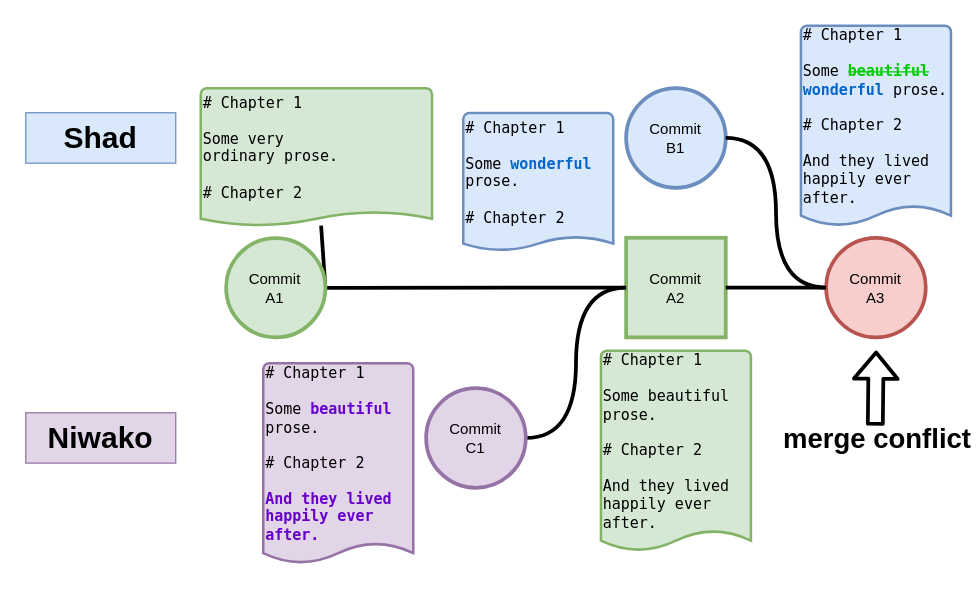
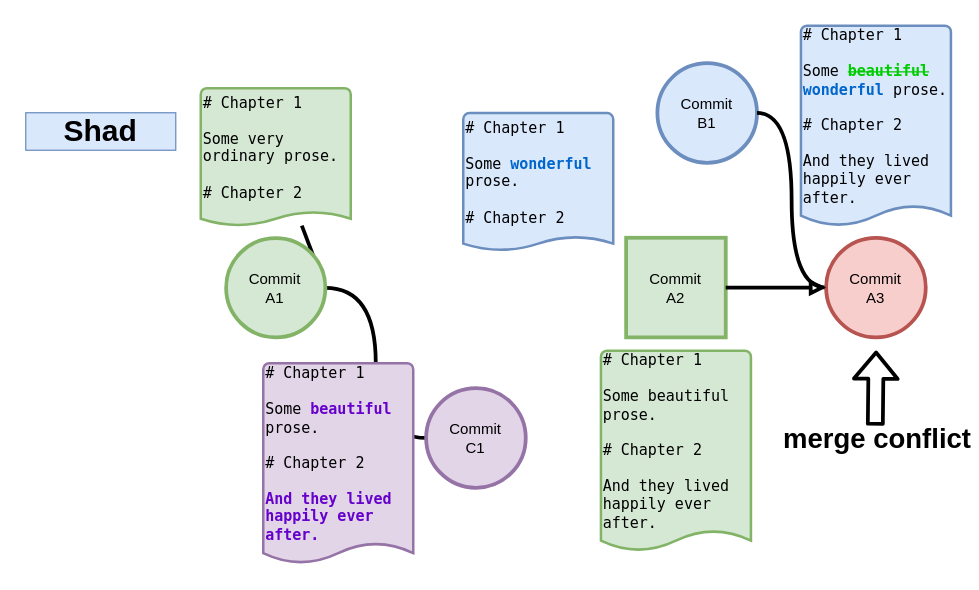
- <mxCell id="19" value="&lt;h1&gt;Shad&lt;/h1&gt;" style="text;html=1;strokeColor=#6c8ebf;fillColor=#dae8fc;align=center;verticalAlign=middle;whiteSpace=wrap;rounded=0;" parent="1" vertex="1"><mxGeometry x="20" y="89.7" width="120" height="40.3" as="geometry" /></mxCell>
+ <mxCell id="19" value="&lt;h1&gt;Shad&lt;/h1&gt;" style="text;html=1;strokeColor=#6c8ebf;fillColor=#dae8fc;align=center;verticalAlign=middle;whiteSpace=wrap;rounded=0;" parent="1" vertex="1"><mxGeometry x="20" y="89.7" width="120" height="30" as="geometry" /></mxCell>
- <mxCell id="5" value="Commit&lt;br&gt;B1" style="ellipse;whiteSpace=wrap;html=1;aspect=fixed;strokeWidth=3;fillColor=#dae8fc;strokeColor=#6c8ebf;" parent="1" vertex="1"><mxGeometry x="500.3" y="70" width="79.7" height="79.7" as="geometry" /></mxCell>
+ <mxCell id="5" value="Commit&lt;br&gt;B1" style="ellipse;whiteSpace=wrap;html=1;aspect=fixed;strokeWidth=3;fillColor=#dae8fc;strokeColor=#6c8ebf;" parent="1" vertex="1"><mxGeometry x="525.3" y="50" width="79.7" height="79.7" as="geometry" /></mxCell>
- <mxCell id="14" value="&lt;p style=&quot;line-height: 40%&quot;&gt;&lt;/p&gt;&lt;pre&gt;#&amp;nbsp;Chapter 1&lt;br&gt;&lt;br&gt;Some very&lt;br&gt;ordinary prose.&lt;br&gt;&lt;br&gt;# Chapter 2&lt;br&gt;&lt;br&gt;&lt;/pre&gt;&lt;p&gt;&lt;/p&gt;" style="strokeWidth=2;html=1;shape=mxgraph.flowchart.document2;whiteSpace=wrap;size=0.1;align=left;labelPadding=0;fillColor=#d5e8d4;strokeColor=#82b366;" parent="1" vertex="1"><mxGeometry x="160" y="70" width="185" height="110" as="geometry" /></mxCell>
+ <mxCell id="14" value="&lt;p style=&quot;line-height: 40%&quot;&gt;&lt;/p&gt;&lt;pre&gt;#&amp;nbsp;Chapter 1&lt;br&gt;&lt;br&gt;Some very&lt;br&gt;ordinary prose.&lt;br&gt;&lt;br&gt;# Chapter 2&lt;br&gt;&lt;br&gt;&lt;/pre&gt;&lt;p&gt;&lt;/p&gt;" style="strokeWidth=2;html=1;shape=mxgraph.flowchart.document2;whiteSpace=wrap;size=0.1;align=left;labelPadding=0;fillColor=#d5e8d4;strokeColor=#82b366;" parent="1" vertex="1"><mxGeometry x="160" y="70" width="120" height="110" as="geometry" /></mxCell>
- <mxCell id="3" style="edgeStyle=orthogonalEdgeStyle;rounded=0;orthogonalLoop=1;jettySize=auto;html=1;exitX=1;exitY=0.5;exitDx=0;exitDy=0;strokeWidth=3;curved=1;endArrow=none;endFill=0;" parent="1" source="4" target="7" edge="1"><mxGeometry relative="1" as="geometry" /></mxCell>
+ <mxCell id="3" style="edgeStyle=orthogonalEdgeStyle;rounded=0;orthogonalLoop=1;jettySize=auto;html=1;exitX=1;exitY=0.5;exitDx=0;exitDy=0;entryX=0;entryY=0.5;entryDx=0;entryDy=0;strokeWidth=3;curved=1;endArrow=none;endFill=0;" parent="1" source="4" target="13" edge="1"><mxGeometry relative="1" as="geometry" /></mxCell>
- <mxCell id="9" value="" style="endArrow=none;html=1;entryX=0;entryY=0.5;strokeWidth=3;endFill=0;exitX=1;exitY=0.5;exitDx=0;exitDy=0;" parent="1" source="7" target="8" edge="1"><mxGeometry width="50" height="50" relative="1" as="geometry"><mxPoint x="610.3" y="260" as="sourcePoint" /><mxPoint x="480.6" y="269.4" as="targetPoint" /></mxGeometry></mxCell>
+ <mxCell id="9" value="" style="endArrow=block;html=1;entryX=0;entryY=0.5;strokeWidth=3;endFill=0;exitX=1;exitY=0.5;exitDx=0;exitDy=0;" parent="1" source="7" target="8" edge="1"><mxGeometry width="50" height="50" relative="1" as="geometry"><mxPoint x="610.3" y="260" as="sourcePoint" /><mxPoint x="480.6" y="269.4" as="targetPoint" /></mxGeometry></mxCell>
- <mxCell id="12" style="edgeStyle=orthogonalEdgeStyle;curved=1;rounded=0;orthogonalLoop=1;jettySize=auto;html=1;exitX=1;exitY=0.5;exitDx=0;exitDy=0;entryX=0;entryY=0.5;entryDx=0;entryDy=0;endArrow=none;endFill=0;strokeWidth=3;" parent="1" source="13" target="7" edge="1"><mxGeometry relative="1" as="geometry" /></mxCell>
- <mxCell id="20" value="&lt;h1&gt;Niwako&lt;/h1&gt;" style="text;html=1;strokeColor=#9673a6;fillColor=#e1d5e7;align=center;verticalAlign=middle;whiteSpace=wrap;rounded=0;" parent="1" vertex="1"><mxGeometry x="20" y="329.7" width="120" height="40.3" as="geometry" /></mxCell>
